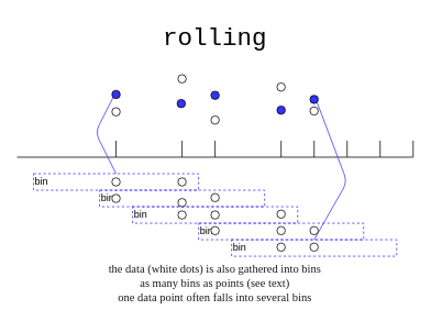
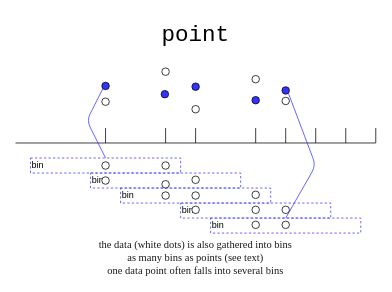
- <mxCell id="10" value="&lt;font face=&quot;Courier New&quot; style=&quot;font-size: 30px&quot;&gt;rolling&lt;/font&gt;" style="text;html=1;strokeColor=none;fillColor=none;align=center;verticalAlign=middle;whiteSpace=wrap;rounded=0;dashed=1;" parent="1" vertex="1"><mxGeometry x="180" y="20" width="160" height="50" as="geometry" /></mxCell>
+ <mxCell id="10" value="&lt;font face=&quot;Courier New&quot; style=&quot;font-size: 30px&quot;&gt;point&lt;/font&gt;" style="text;html=1;strokeColor=none;fillColor=none;align=center;verticalAlign=middle;whiteSpace=wrap;rounded=0;dashed=1;" parent="1" vertex="1"><mxGeometry x="180" y="20" width="160" height="50" as="geometry" /></mxCell>
